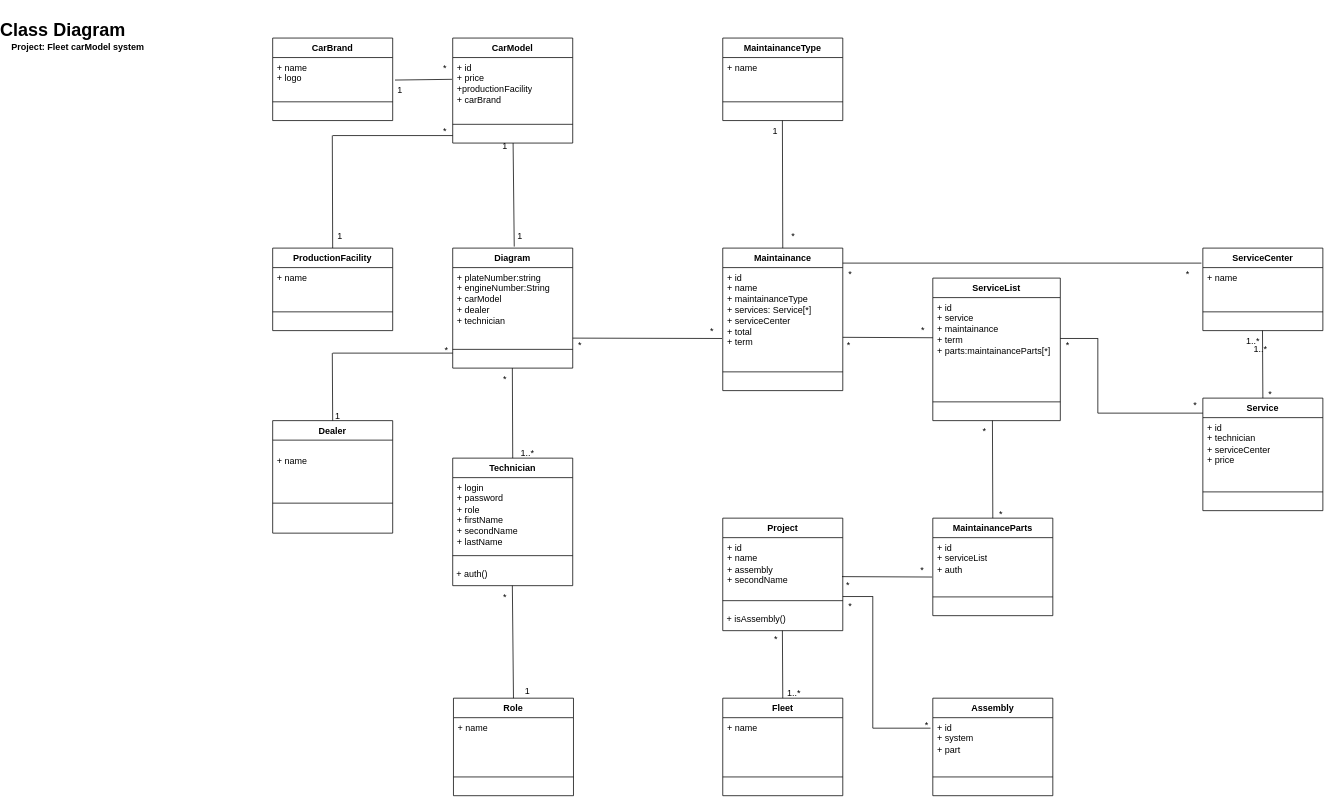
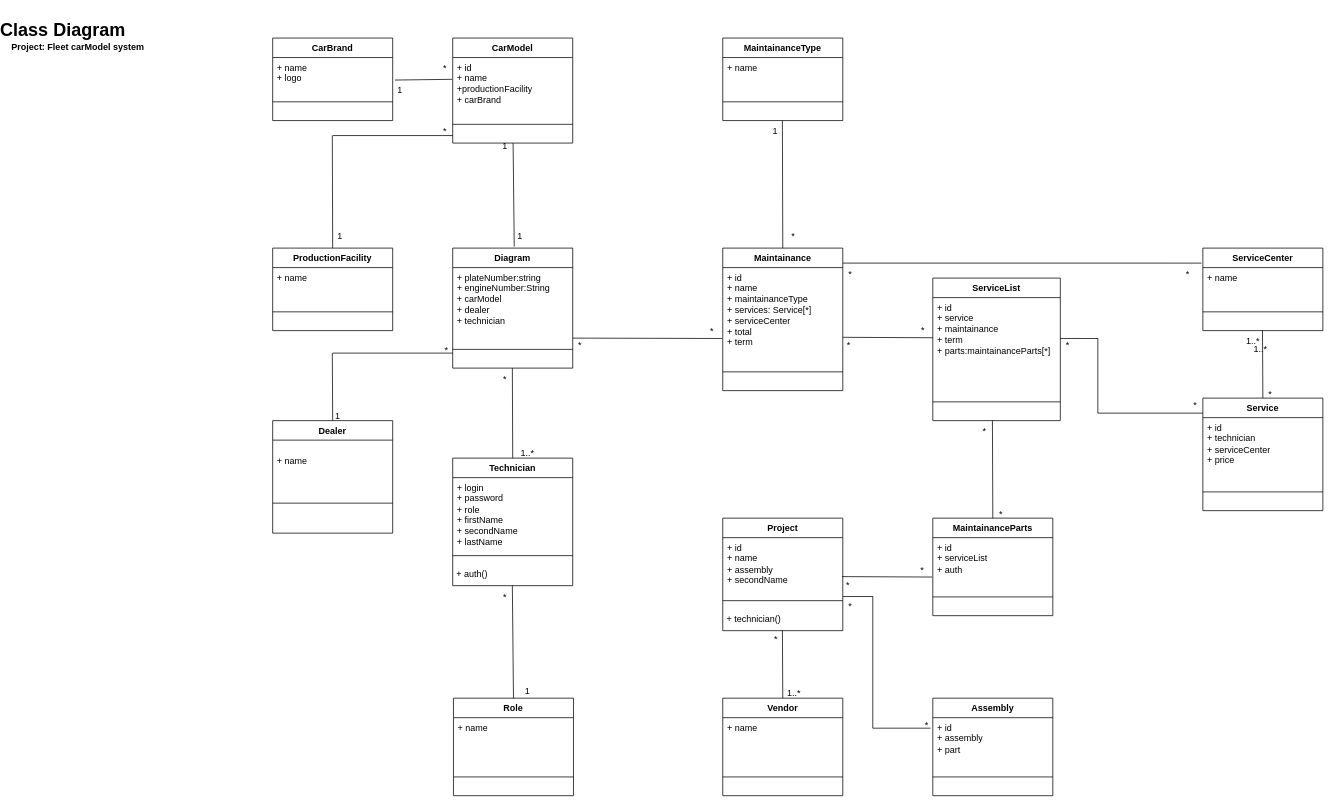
- <mxCell id="6" value="+ id&lt;br&gt;+ price&lt;br&gt;+productionFacility&lt;br&gt;+ carBrand" style="text;strokeColor=none;fillColor=none;align=left;verticalAlign=top;spacingLeft=4;spacingRight=4;overflow=hidden;rotatable=0;points=[[0,0.5],[1,0.5]];portConstraint=eastwest;whiteSpace=wrap;html=1;" vertex="1" parent="5"><mxGeometry y="26" width="160" height="64" as="geometry" /></mxCell>
+ <mxCell id="6" value="+ id&lt;br&gt;+ name&lt;br&gt;+productionFacility&lt;br&gt;+ carBrand" style="text;strokeColor=none;fillColor=none;align=left;verticalAlign=top;spacingLeft=4;spacingRight=4;overflow=hidden;rotatable=0;points=[[0,0.5],[1,0.5]];portConstraint=eastwest;whiteSpace=wrap;html=1;" vertex="1" parent="5"><mxGeometry y="26" width="160" height="64" as="geometry" /></mxCell>
- <mxCell id="35" value="&amp;nbsp;+ isAssembly()" style="text;html=1;align=left;verticalAlign=middle;resizable=0;points=[];autosize=1;strokeColor=none;fillColor=none;" vertex="1" parent="32"><mxGeometry y="120" width="160" height="30" as="geometry" /></mxCell>
+ <mxCell id="35" value="&amp;nbsp;+ technician()" style="text;html=1;align=left;verticalAlign=middle;resizable=0;points=[];autosize=1;strokeColor=none;fillColor=none;" vertex="1" parent="32"><mxGeometry y="120" width="160" height="30" as="geometry" /></mxCell>
- <mxCell id="36" value="Fleet" style="swimlane;fontStyle=1;align=center;verticalAlign=top;childLayout=stackLayout;horizontal=1;startSize=26;horizontalStack=0;resizeParent=1;resizeParentMax=0;resizeLast=0;collapsible=1;marginBottom=0;whiteSpace=wrap;html=1;" vertex="1" parent="1"><mxGeometry x="950" y="930" width="160" height="130" as="geometry" /></mxCell>
+ <mxCell id="36" value="Vendor" style="swimlane;fontStyle=1;align=center;verticalAlign=top;childLayout=stackLayout;horizontal=1;startSize=26;horizontalStack=0;resizeParent=1;resizeParentMax=0;resizeLast=0;collapsible=1;marginBottom=0;whiteSpace=wrap;html=1;" vertex="1" parent="1"><mxGeometry x="950" y="930" width="160" height="130" as="geometry" /></mxCell>
- <mxCell id="40" value="+ id&lt;br&gt;+ system&lt;br&gt;+ part" style="text;strokeColor=none;fillColor=none;align=left;verticalAlign=top;spacingLeft=4;spacingRight=4;overflow=hidden;rotatable=0;points=[[0,0.5],[1,0.5]];portConstraint=eastwest;whiteSpace=wrap;html=1;" vertex="1" parent="39"><mxGeometry y="26" width="160" height="54" as="geometry" /></mxCell>
+ <mxCell id="40" value="+ id&lt;br&gt;+ assembly&lt;br&gt;+ part" style="text;strokeColor=none;fillColor=none;align=left;verticalAlign=top;spacingLeft=4;spacingRight=4;overflow=hidden;rotatable=0;points=[[0,0.5],[1,0.5]];portConstraint=eastwest;whiteSpace=wrap;html=1;" vertex="1" parent="39"><mxGeometry y="26" width="160" height="54" as="geometry" /></mxCell>
